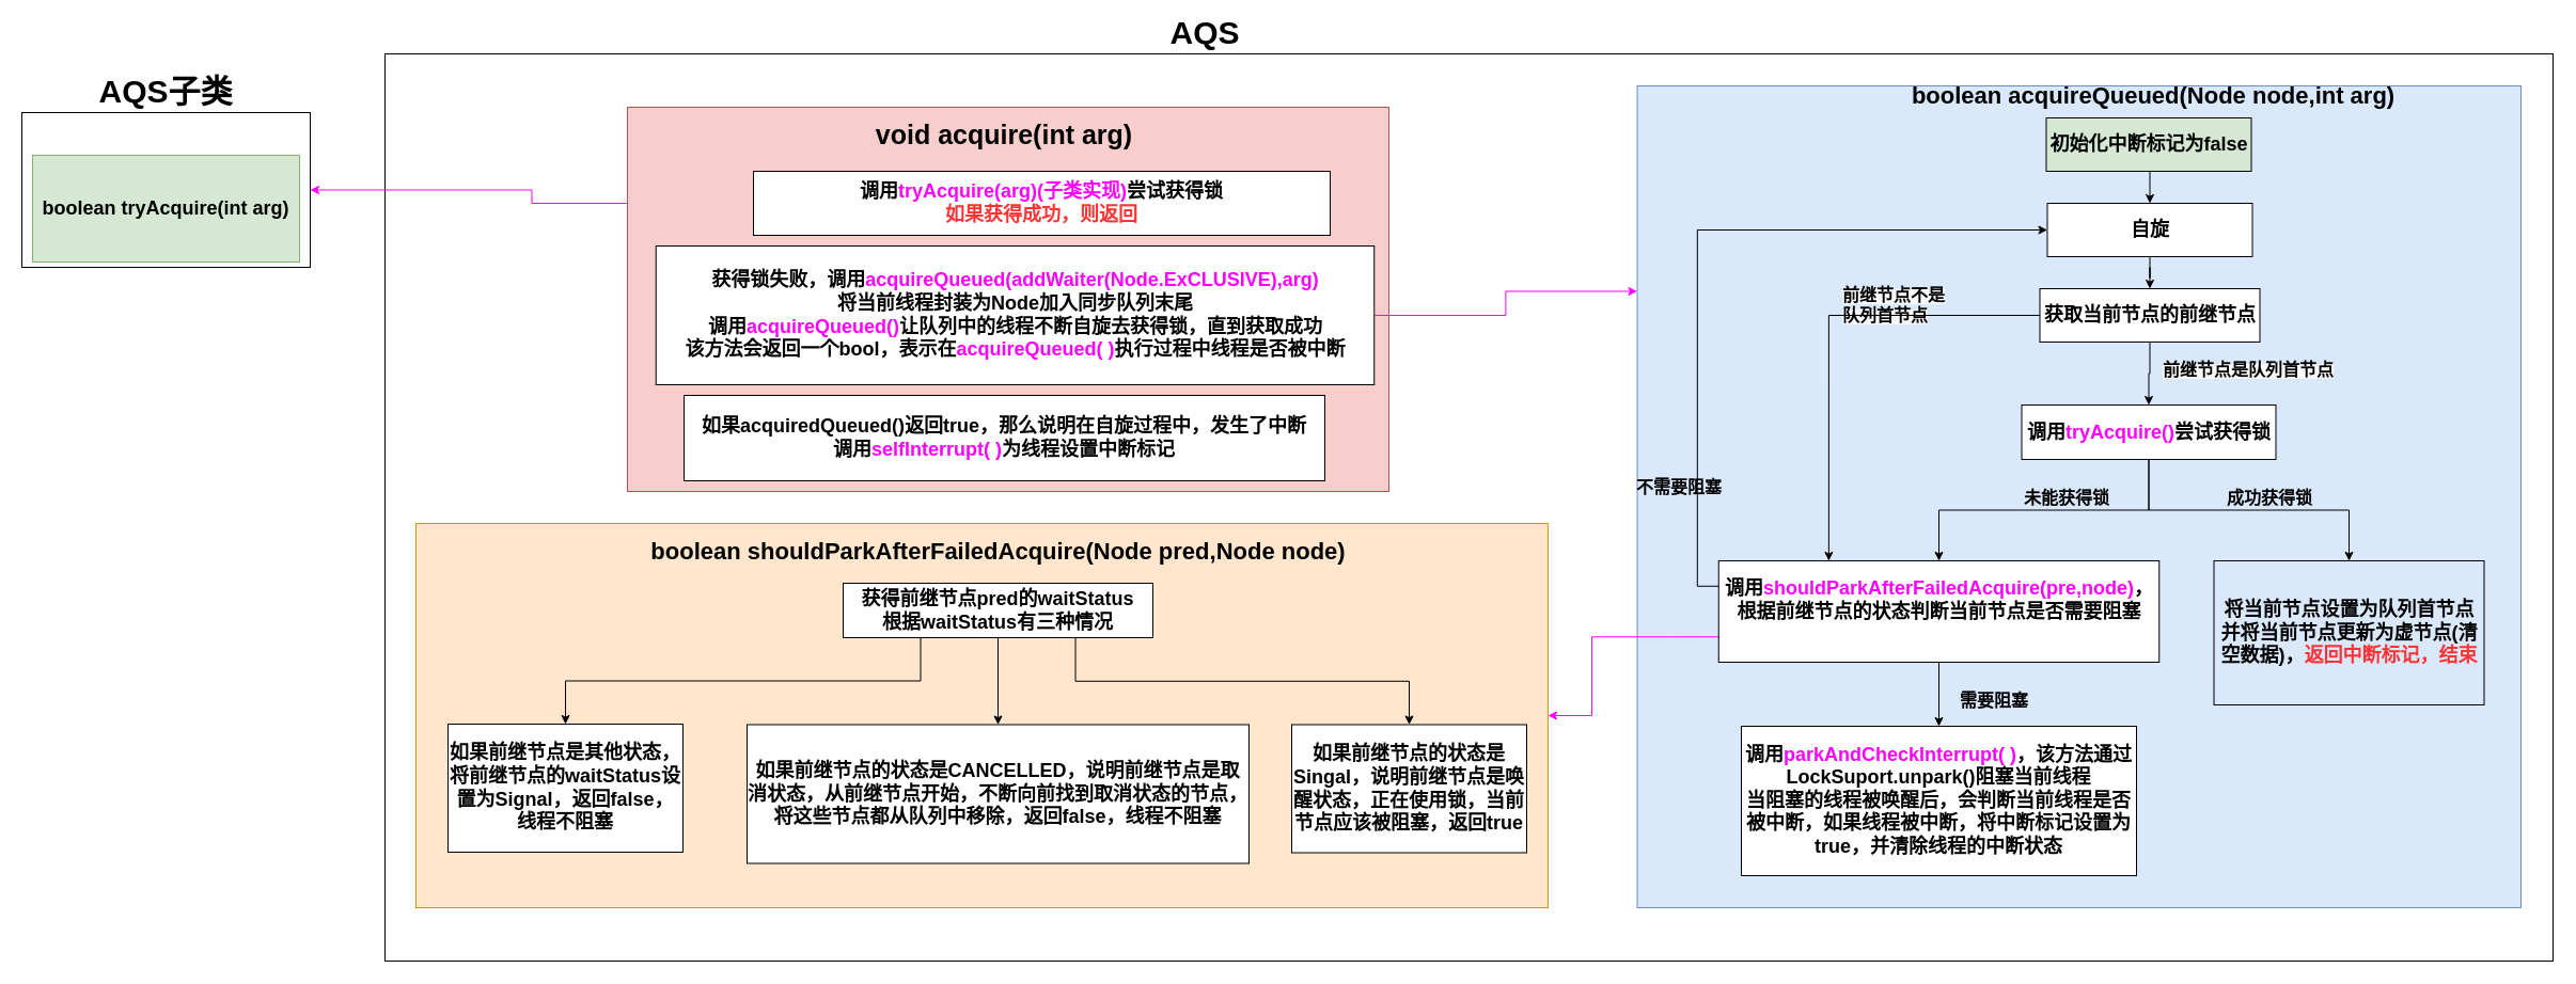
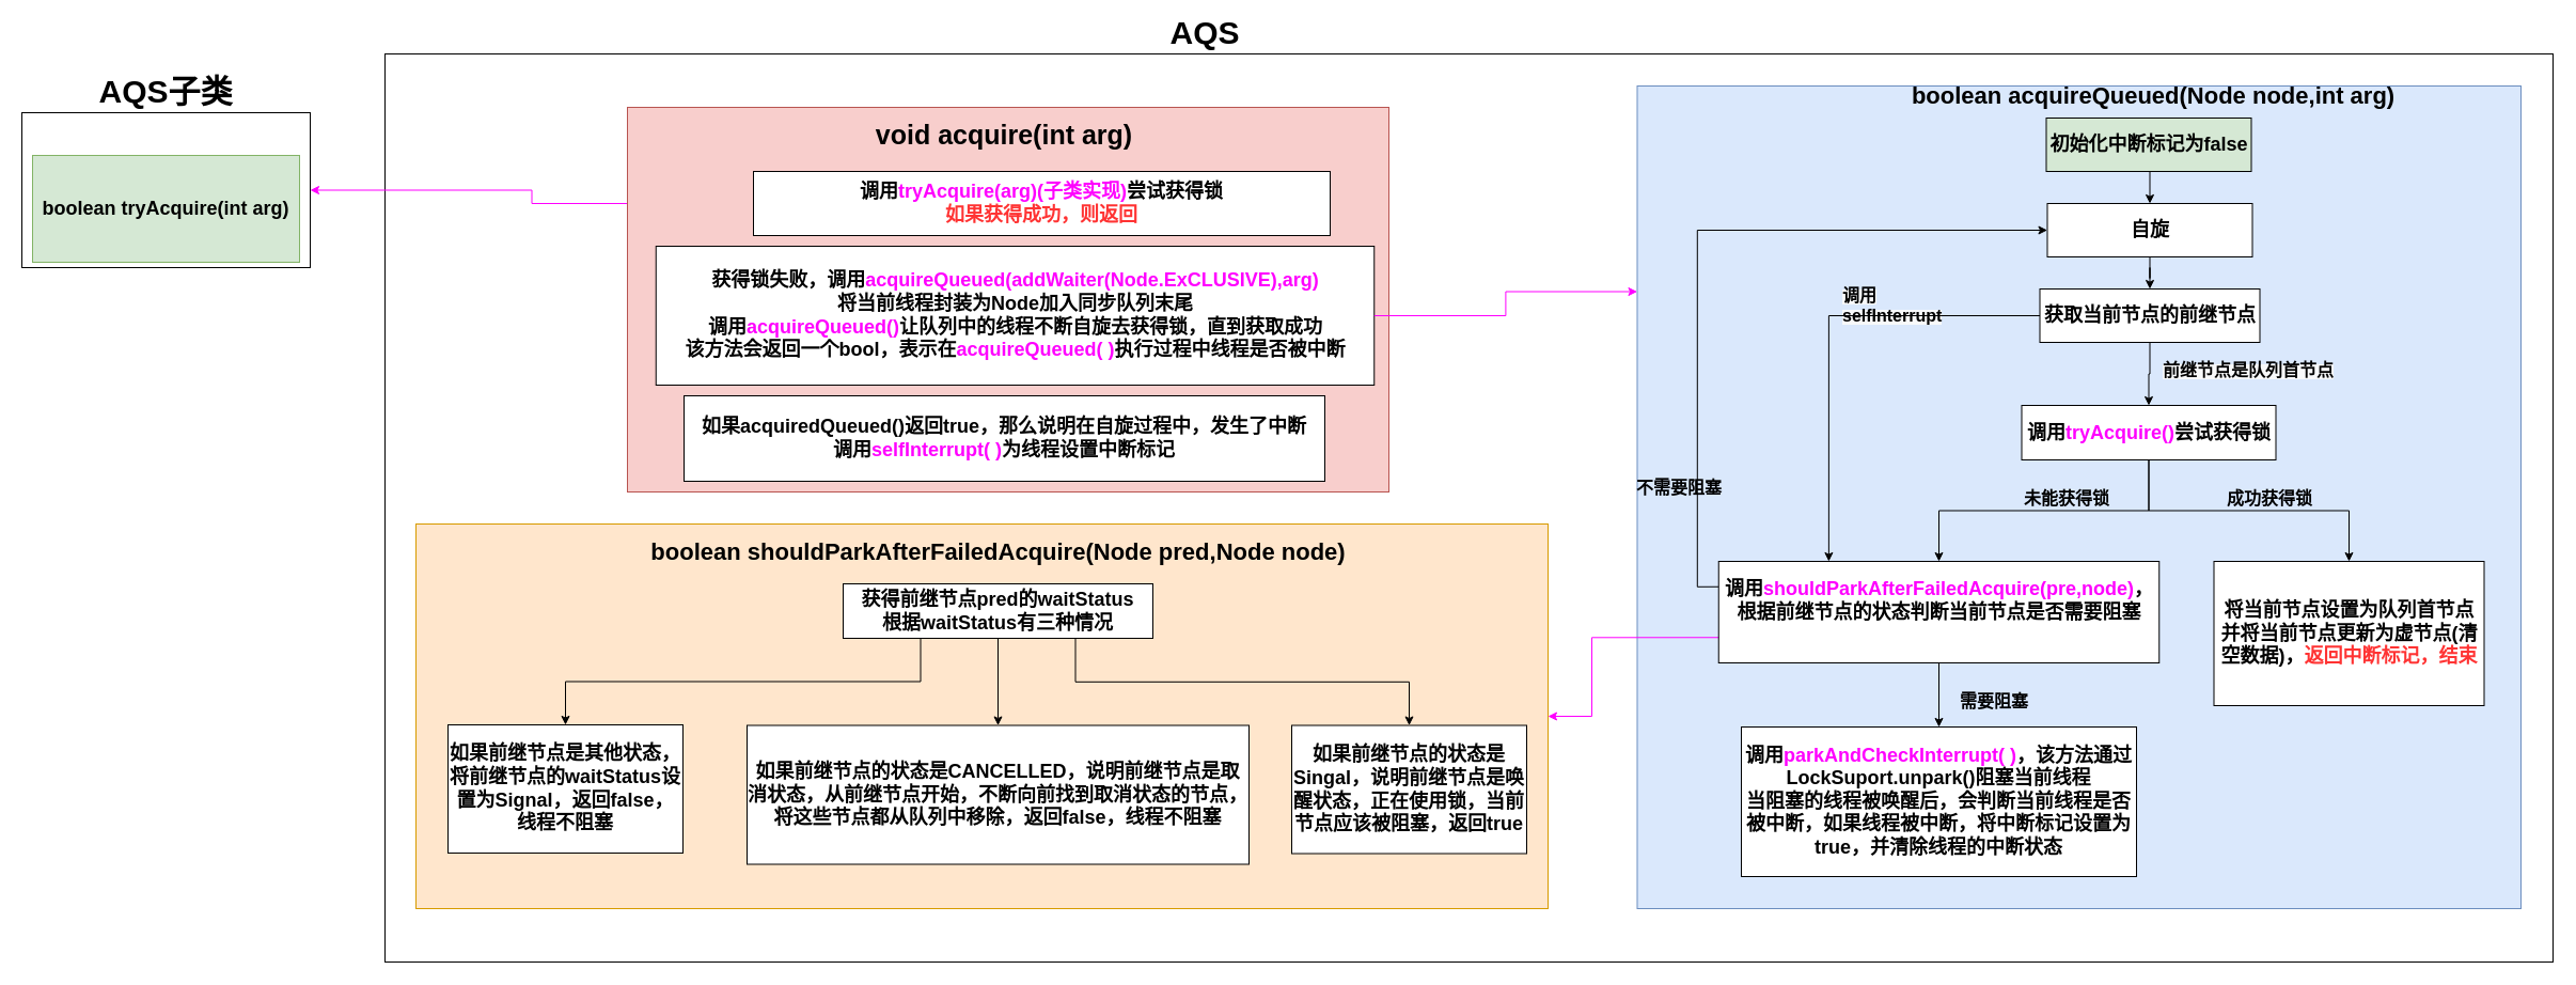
- <mxCell id="24" value="&lt;b style=&quot;color: rgb(0 , 0 , 0) ; font-family: &amp;#34;helvetica&amp;#34; ; font-size: 12px ; font-style: normal ; letter-spacing: normal ; text-align: center ; text-indent: 0px ; text-transform: none ; word-spacing: 0px ; background-color: rgb(248 , 249 , 250)&quot;&gt;&lt;font style=&quot;font-size: 16px&quot;&gt;前继节点不是队列首节点&lt;/font&gt;&lt;/b&gt;" style="text;whiteSpace=wrap;html=1;" parent="1" vertex="1"><mxGeometry x="1722.5" y="260" width="100" height="40" as="geometry" /></mxCell>
+ <mxCell id="24" value="&lt;b style=&quot;color: rgb(0 , 0 , 0) ; font-family: &amp;#34;helvetica&amp;#34; ; font-size: 12px ; font-style: normal ; letter-spacing: normal ; text-align: center ; text-indent: 0px ; text-transform: none ; word-spacing: 0px ; background-color: rgb(248 , 249 , 250)&quot;&gt;&lt;font style=&quot;font-size: 16px&quot;&gt;调用selfInterrupt&lt;/font&gt;&lt;/b&gt;" style="text;whiteSpace=wrap;html=1;" parent="1" vertex="1"><mxGeometry x="1722.5" y="260" width="100" height="40" as="geometry" /></mxCell>
- <mxCell id="28" value="&lt;b style=&quot;font-size: 18px&quot;&gt;&lt;font style=&quot;font-size: 18px&quot;&gt;将当前节点设置为队列首节点&lt;br&gt;并将当前节点更新为虚节点(清空数据)，&lt;font color=&quot;#ff3333&quot;&gt;返回中断标记，结束&lt;/font&gt;&lt;br&gt;&lt;/font&gt;&lt;/b&gt;" style="rounded=0;whiteSpace=wrap;html=1;fillColor=#dae8fc;" parent="1" vertex="1"><mxGeometry x="2072.5" y="525" width="253" height="135" as="geometry" /></mxCell>
+ <mxCell id="28" value="&lt;b style=&quot;font-size: 18px&quot;&gt;&lt;font style=&quot;font-size: 18px&quot;&gt;将当前节点设置为队列首节点&lt;br&gt;并将当前节点更新为虚节点(清空数据)，&lt;font color=&quot;#ff3333&quot;&gt;返回中断标记，结束&lt;/font&gt;&lt;br&gt;&lt;/font&gt;&lt;/b&gt;" style="rounded=0;whiteSpace=wrap;html=1;" parent="1" vertex="1"><mxGeometry x="2072.5" y="525" width="253" height="135" as="geometry" /></mxCell>
